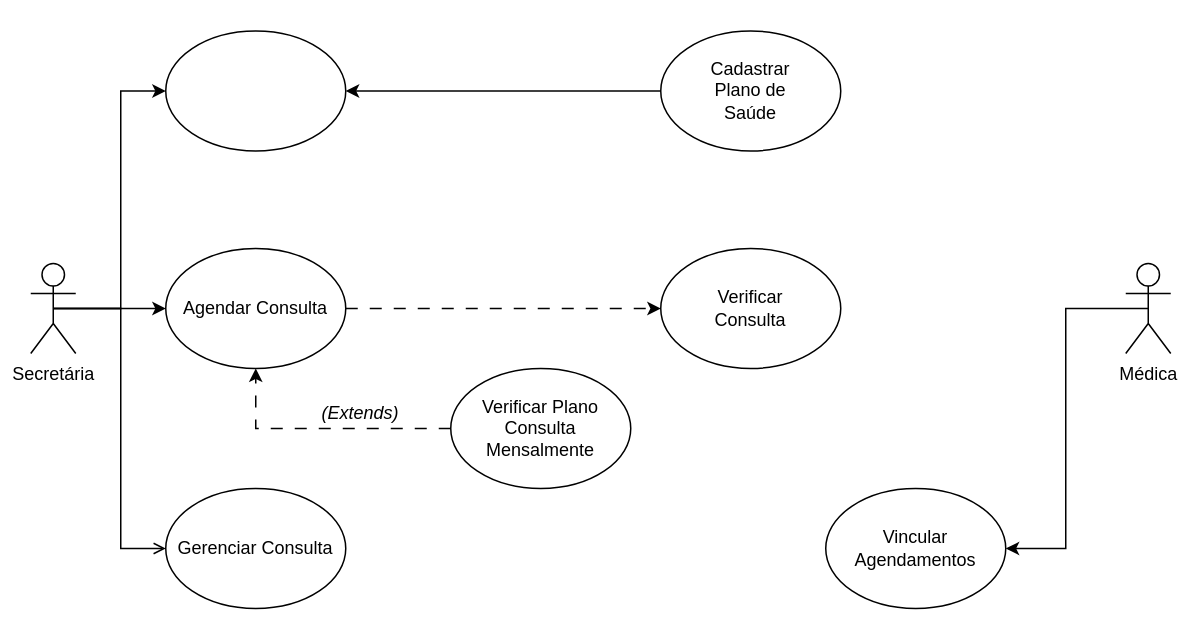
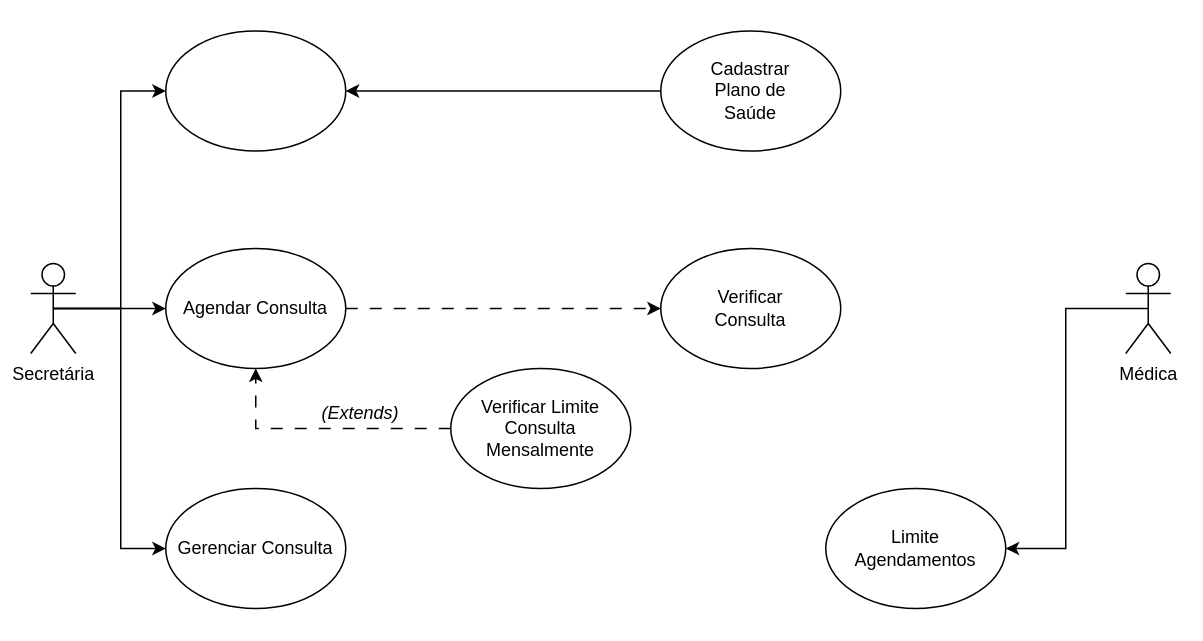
- <mxCell id="28" value="Verificar Plano Consulta Mensalmente" style="text;html=1;align=center;verticalAlign=middle;whiteSpace=wrap;rounded=0;" vertex="1" parent="26"><mxGeometry x="10" y="25" width="100" height="30" as="geometry" /></mxCell>
+ <mxCell id="28" value="Verificar Limite Consulta Mensalmente" style="text;html=1;align=center;verticalAlign=middle;whiteSpace=wrap;rounded=0;" vertex="1" parent="26"><mxGeometry x="10" y="25" width="100" height="30" as="geometry" /></mxCell>
- <mxCell id="4" style="edgeStyle=orthogonalEdgeStyle;rounded=0;orthogonalLoop=1;jettySize=auto;html=1;exitX=0.5;exitY=0.5;exitDx=0;exitDy=0;exitPerimeter=0;entryX=0;entryY=0.5;entryDx=0;entryDy=0;endArrow=open;" edge="1" parent="1" source="5" target="11"><mxGeometry relative="1" as="geometry" /></mxCell>
+ <mxCell id="4" style="edgeStyle=orthogonalEdgeStyle;rounded=0;orthogonalLoop=1;jettySize=auto;html=1;exitX=0.5;exitY=0.5;exitDx=0;exitDy=0;exitPerimeter=0;entryX=0;entryY=0.5;entryDx=0;entryDy=0;" edge="1" parent="1" source="5" target="11"><mxGeometry relative="1" as="geometry" /></mxCell>
- <mxCell id="19" value="Vincular Agendamentos" style="text;html=1;align=center;verticalAlign=middle;whiteSpace=wrap;rounded=0;" vertex="1" parent="17"><mxGeometry x="30" y="25" width="60" height="30" as="geometry" /></mxCell>
+ <mxCell id="19" value="Limite Agendamentos" style="text;html=1;align=center;verticalAlign=middle;whiteSpace=wrap;rounded=0;" vertex="1" parent="17"><mxGeometry x="30" y="25" width="60" height="30" as="geometry" /></mxCell>
